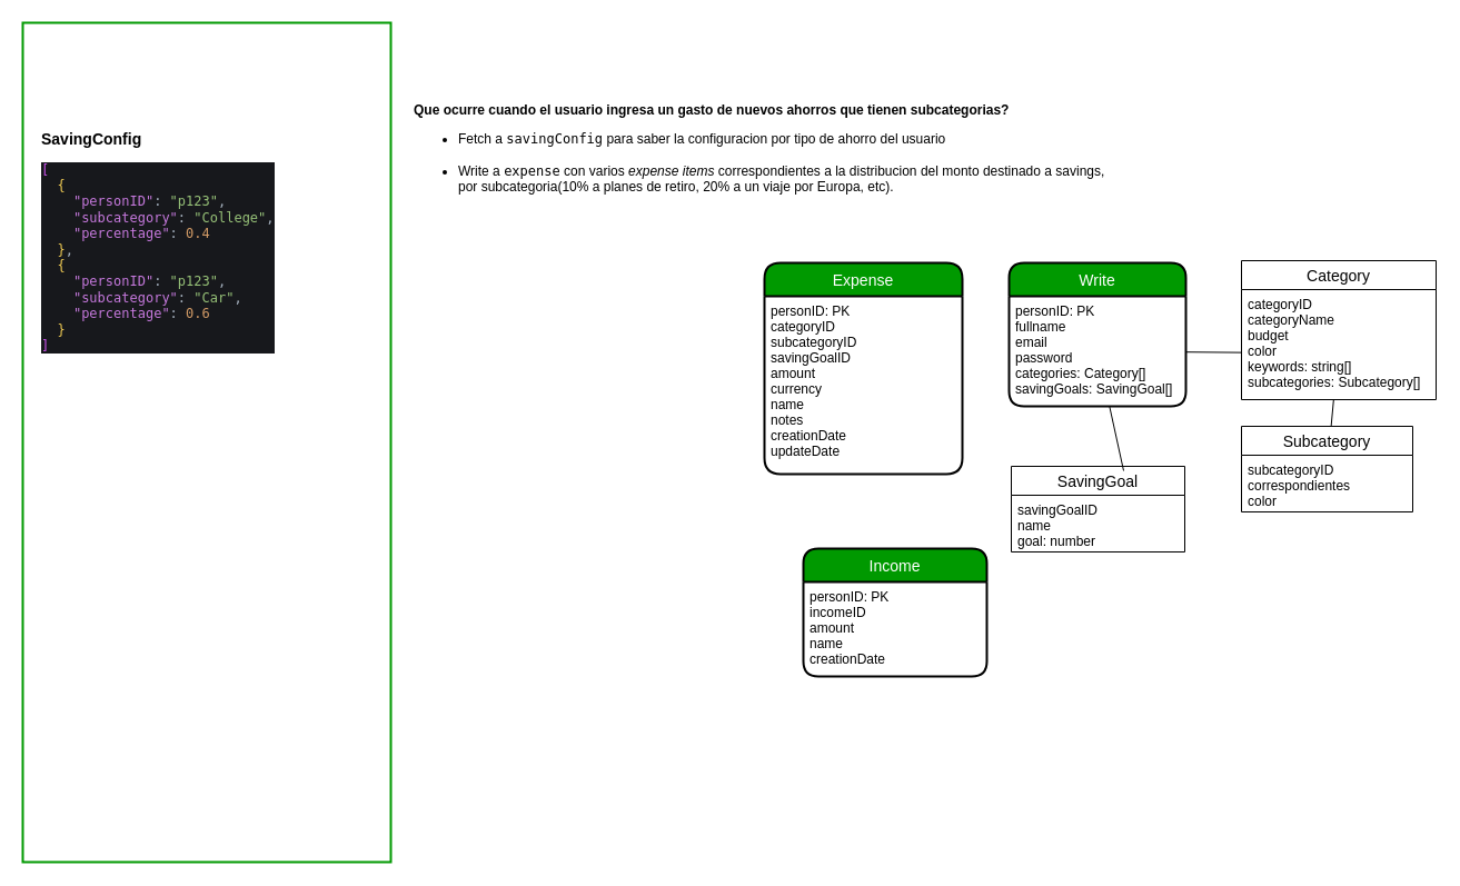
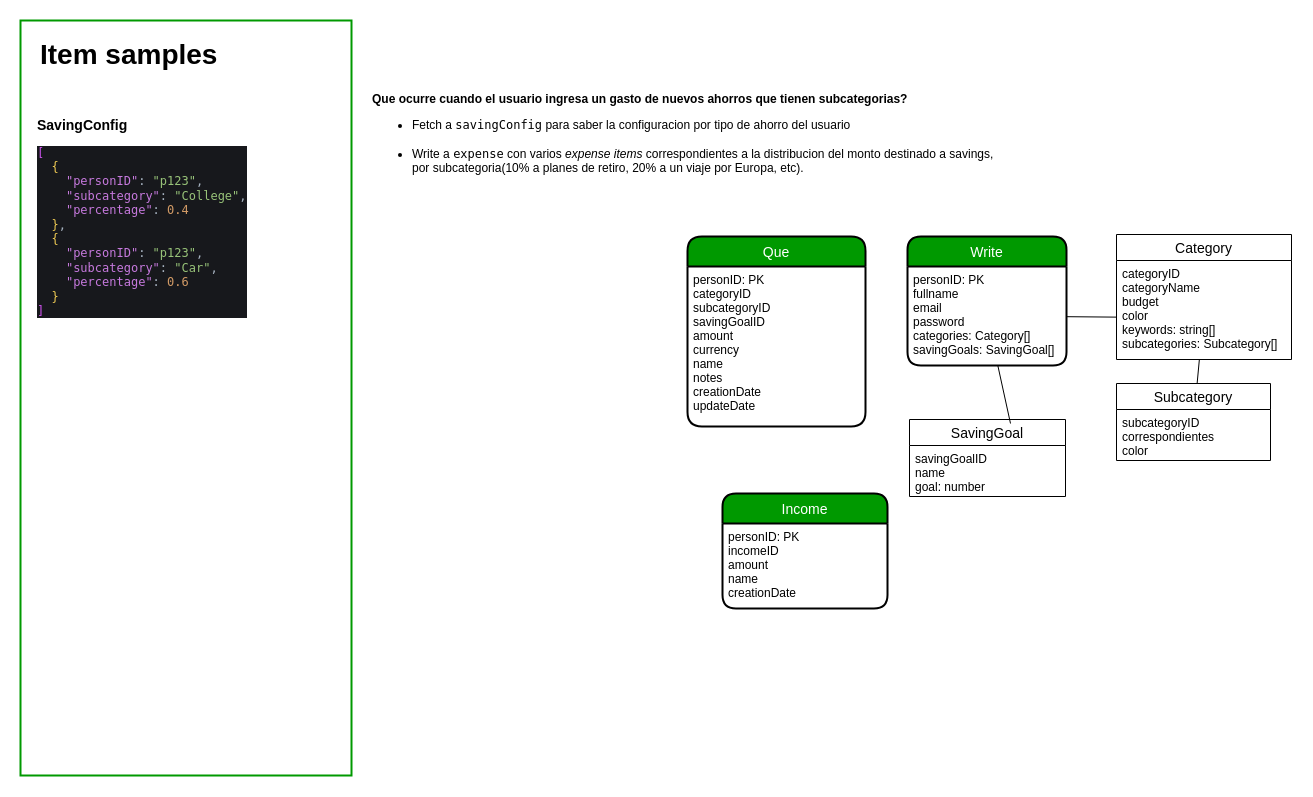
+ <mxCell id="7" value="&lt;h1&gt;Item samples&lt;/h1&gt;" style="text;html=1;strokeColor=none;fillColor=none;spacing=5;spacingTop=-20;whiteSpace=wrap;overflow=hidden;rounded=0;shadow=0;dashed=0;labelBackgroundColor=none;labelBorderColor=none;fontFamily=Helvetica;fontSize=14;fontColor=#000000;startSize=30;" parent="1" vertex="1"><mxGeometry x="35" y="29" width="196" height="55" as="geometry" /></mxCell>
- <mxCell id="2" value="Expense" style="swimlane;childLayout=stackLayout;horizontal=1;startSize=30;horizontalStack=0;rounded=1;fontSize=14;fontStyle=0;strokeWidth=2;resizeParent=0;resizeLast=1;shadow=0;dashed=0;align=center;labelBackgroundColor=none;arcSize=16;labelBorderColor=none;swimlaneLine=1;swimlaneFillColor=none;gradientColor=none;gradientDirection=north;fillColor=#009900;fontColor=#FFFFFF;" parent="1" vertex="1"><mxGeometry x="687" y="236" width="178" height="190" as="geometry"><mxRectangle x="-669" y="120" width="81" height="30" as="alternateBounds" /></mxGeometry></mxCell>
+ <mxCell id="2" value="Que" style="swimlane;childLayout=stackLayout;horizontal=1;startSize=30;horizontalStack=0;rounded=1;fontSize=14;fontStyle=0;strokeWidth=2;resizeParent=0;resizeLast=1;shadow=0;dashed=0;align=center;labelBackgroundColor=none;arcSize=16;labelBorderColor=none;swimlaneLine=1;swimlaneFillColor=none;gradientColor=none;gradientDirection=north;fillColor=#009900;fontColor=#FFFFFF;" parent="1" vertex="1"><mxGeometry x="687" y="236" width="178" height="190" as="geometry"><mxRectangle x="-669" y="120" width="81" height="30" as="alternateBounds" /></mxGeometry></mxCell>
